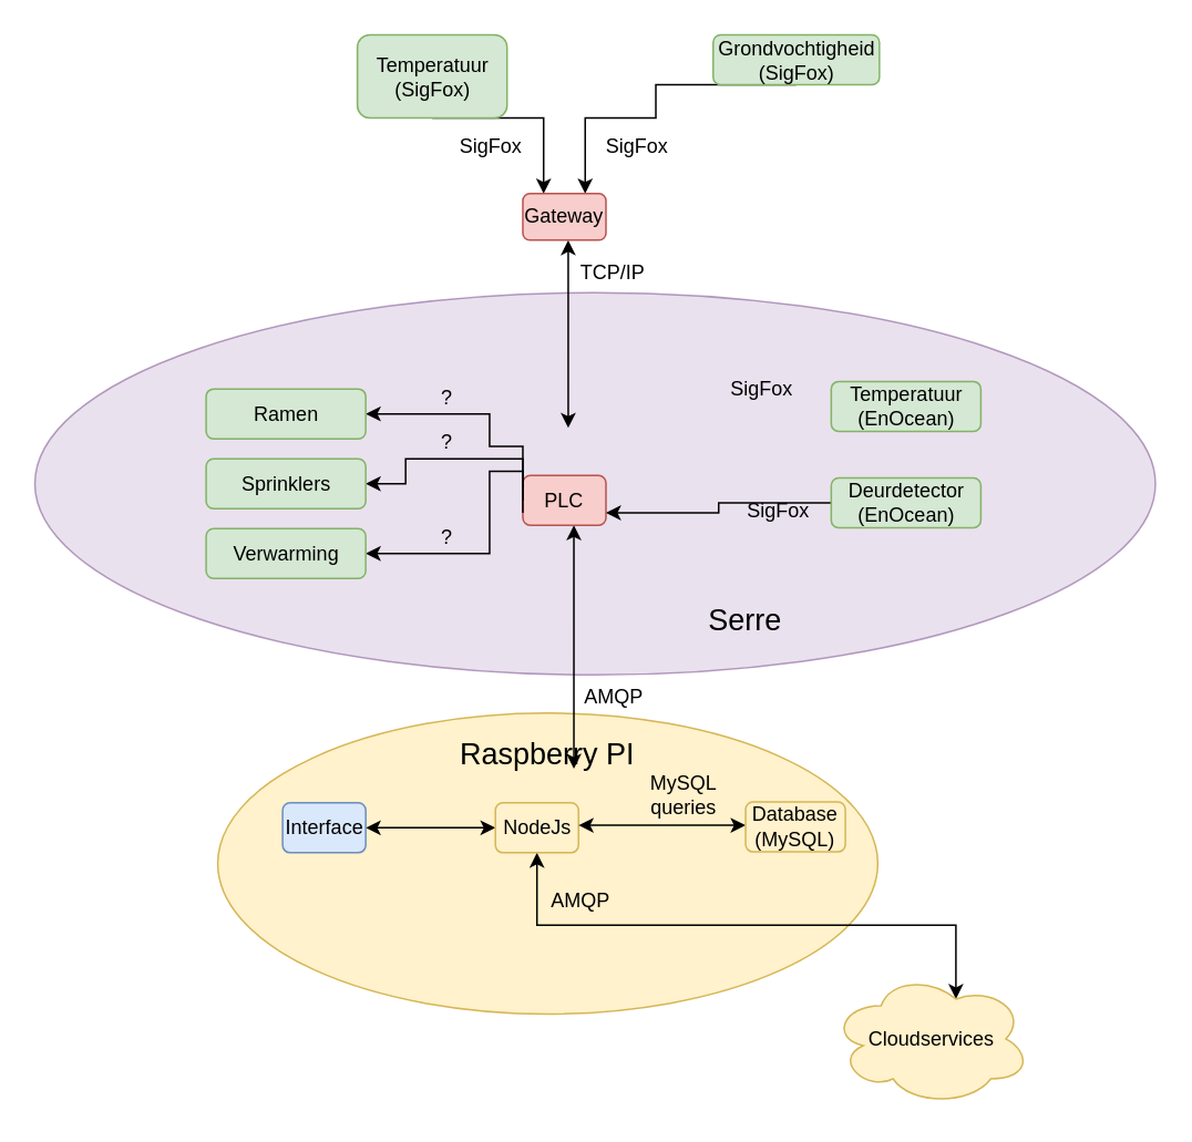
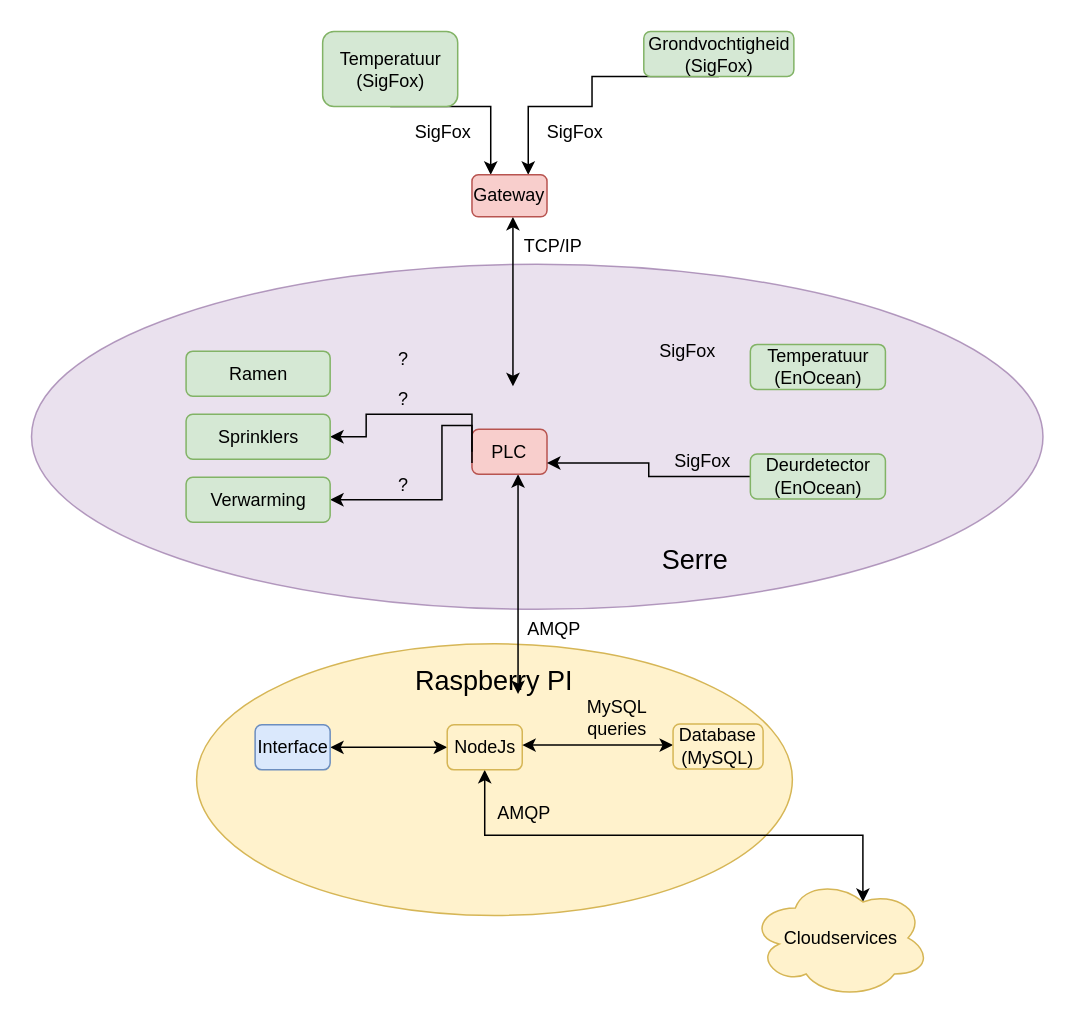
- <mxCell id="13" style="edgeStyle=orthogonalEdgeStyle;rounded=0;orthogonalLoop=1;jettySize=auto;html=1;exitX=1;exitY=0.5;exitDx=0;exitDy=0;entryX=0;entryY=0.25;entryDx=0;entryDy=0;startArrow=classic;startFill=1;endArrow=none;endFill=0;" parent="1" source="14" target="12" edge="1"><mxGeometry relative="1" as="geometry"><Array as="points"><mxPoint x="294" y="249" /><mxPoint x="294" y="268" /></Array></mxGeometry></mxCell>
- <mxCell id="23" value="Deurdetector (EnOcean)" style="rounded=1;whiteSpace=wrap;html=1;fillColor=#d5e8d4;strokeColor=#82b366;" parent="1" vertex="1"><mxGeometry x="499.5" y="287" width="90" height="30" as="geometry" /></mxCell>
+ <mxCell id="23" value="Deurdetector (EnOcean)" style="rounded=1;whiteSpace=wrap;html=1;fillColor=#d5e8d4;strokeColor=#82b366;" parent="1" vertex="1"><mxGeometry x="499.5" y="302" width="90" height="30" as="geometry" /></mxCell>
- <mxCell id="26" value="&lt;font style=&quot;font-size: 18px&quot;&gt;Serre&lt;/font&gt;" style="text;html=1;strokeColor=none;fillColor=none;align=center;verticalAlign=middle;whiteSpace=wrap;rounded=0;" parent="1" vertex="1"><mxGeometry x="428" y="363" width="40" height="20" as="geometry" /></mxCell>
+ <mxCell id="26" value="&lt;font style=&quot;font-size: 18px&quot;&gt;Serre&lt;/font&gt;" style="text;html=1;strokeColor=none;fillColor=none;align=center;verticalAlign=middle;whiteSpace=wrap;rounded=0;" parent="1" vertex="1"><mxGeometry x="443" y="363" width="40" height="20" as="geometry" /></mxCell>
